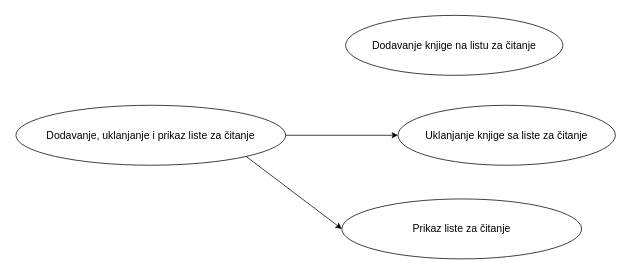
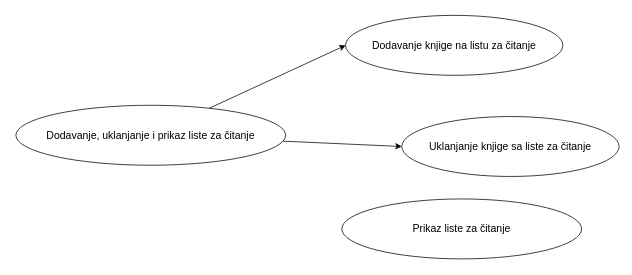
+ <mxCell id="6" value="" style="endArrow=classic;html=1;rounded=0;entryX=0;entryY=0.5;entryDx=0;entryDy=0;" edge="1" parent="1" source="2" target="3"><mxGeometry width="50" height="50" relative="1" as="geometry"><mxPoint x="400" y="220" as="sourcePoint" /><mxPoint x="450" y="170" as="targetPoint" /></mxGeometry></mxCell>
- <mxCell id="4" value="Uklanjanje knjige sa liste za&amp;nbsp;čitanje" style="ellipse;whiteSpace=wrap;html=1;fontSize=14;" vertex="1" parent="1"><mxGeometry x="530" y="140" width="290" height="80" as="geometry" /></mxCell>
+ <mxCell id="4" value="Uklanjanje knjige sa liste za&amp;nbsp;čitanje" style="ellipse;whiteSpace=wrap;html=1;fontSize=14;" vertex="1" parent="1"><mxGeometry x="535" y="155" width="290" height="80" as="geometry" /></mxCell>
- <mxCell id="8" value="" style="endArrow=classic;html=1;rounded=0;entryX=0;entryY=0.5;entryDx=0;entryDy=0;exitX=1;exitY=1;exitDx=0;exitDy=0;" edge="1" parent="1" source="2" target="5"><mxGeometry width="50" height="50" relative="1" as="geometry"><mxPoint x="390" y="190" as="sourcePoint" /><mxPoint x="540" y="190" as="targetPoint" /></mxGeometry></mxCell>
